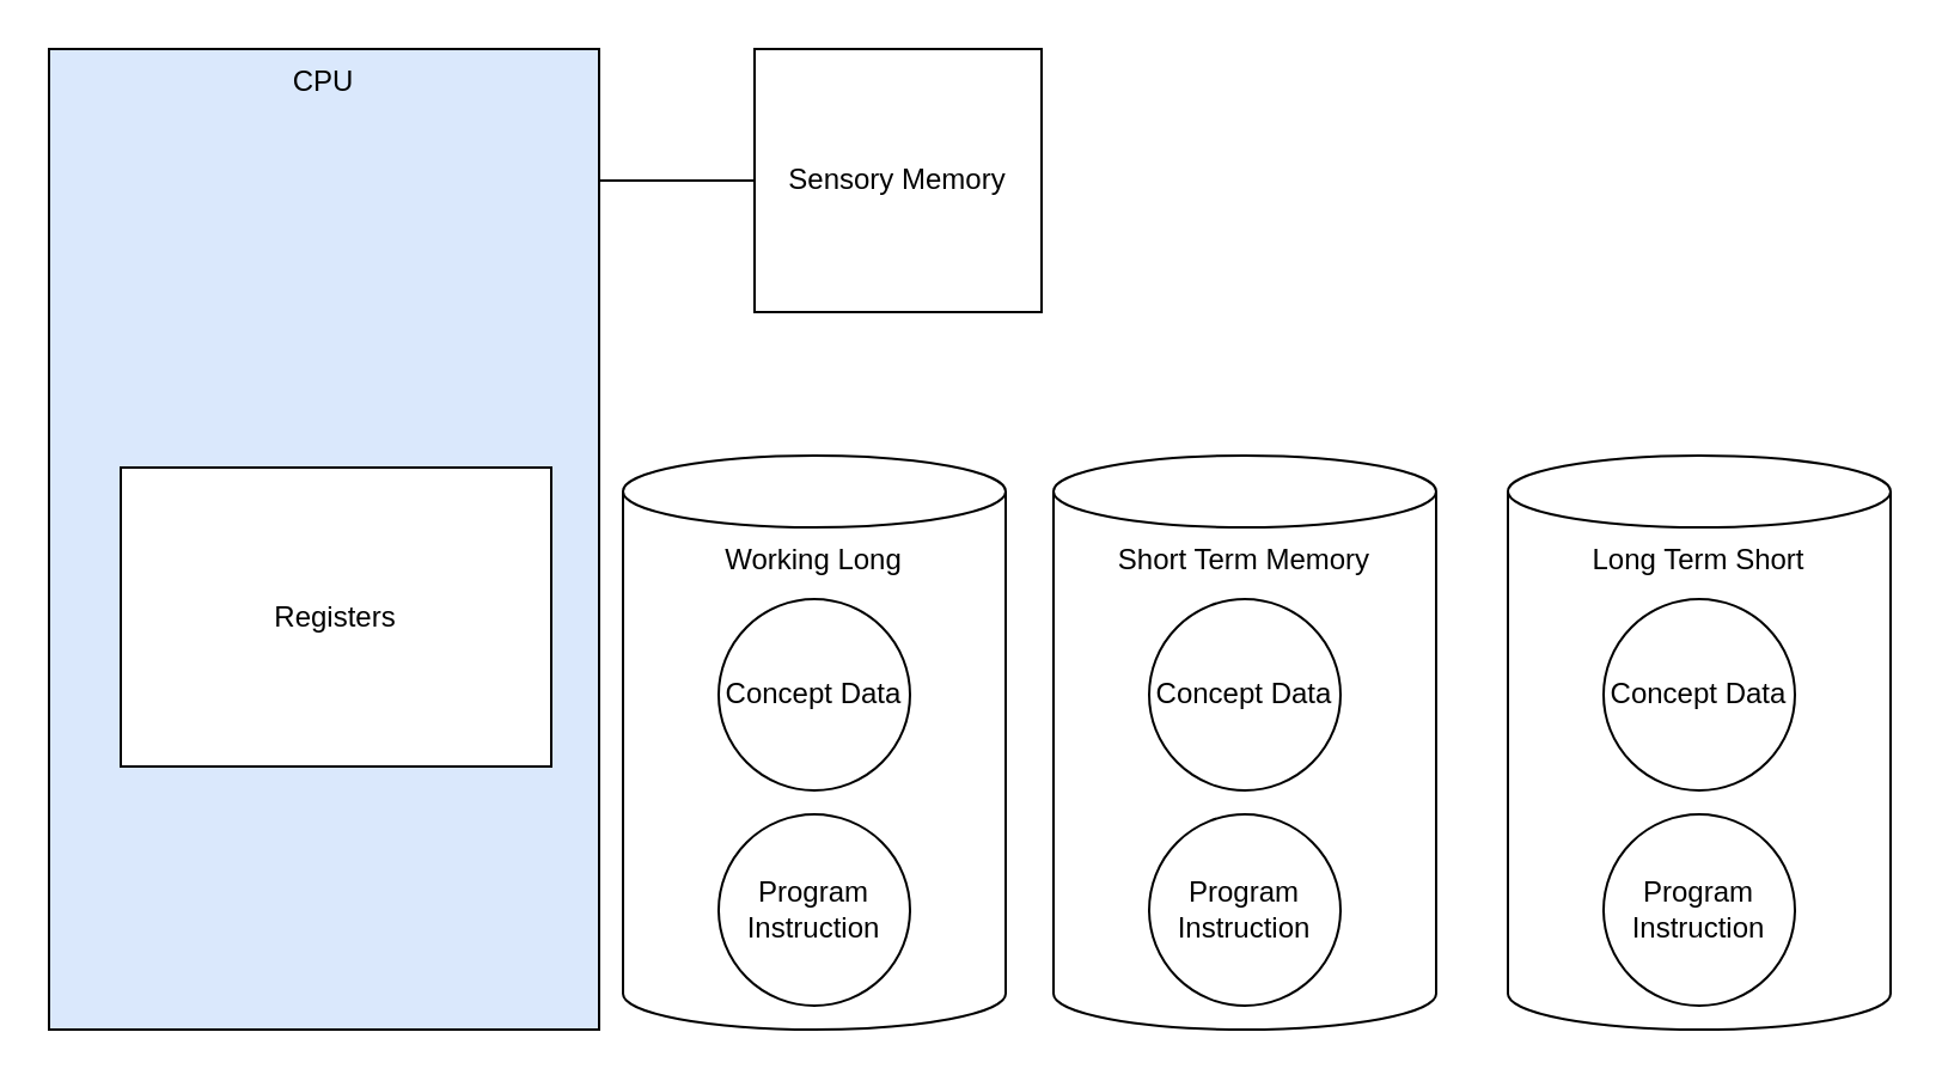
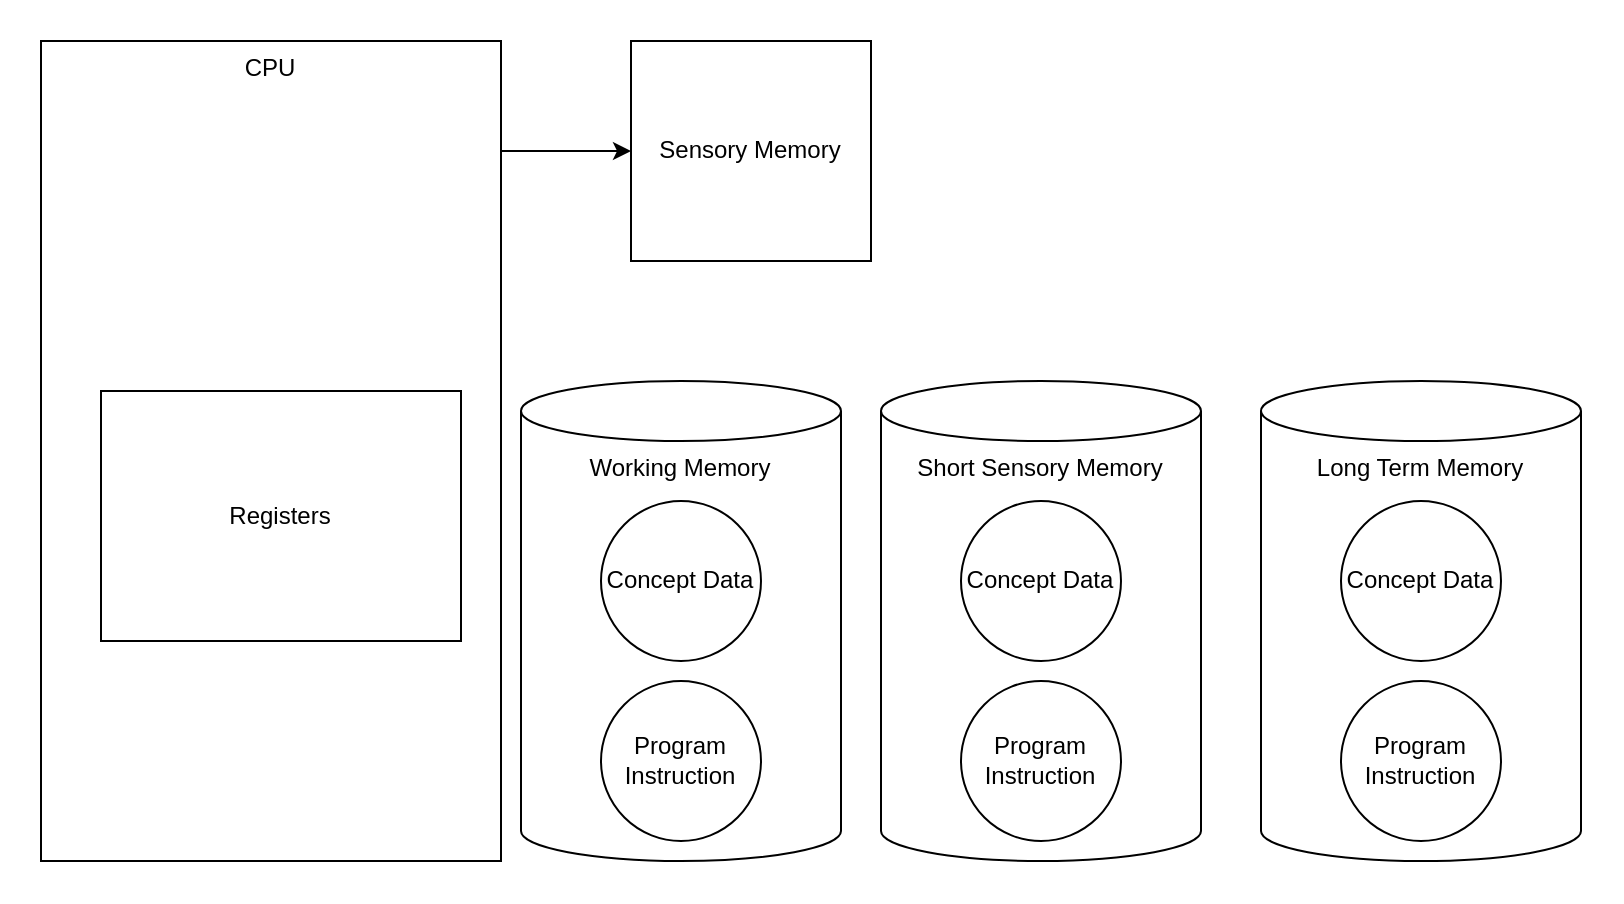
- <mxCell id="3" value="CPU" style="rounded=0;whiteSpace=wrap;html=1;verticalAlign=top;fillColor=#dae8fc;" vertex="1" parent="1"><mxGeometry x="20" y="20" width="230" height="410" as="geometry" /></mxCell>
+ <mxCell id="3" value="CPU" style="rounded=0;whiteSpace=wrap;html=1;verticalAlign=top;" vertex="1" parent="1"><mxGeometry x="20" y="20" width="230" height="410" as="geometry" /></mxCell>
- <mxCell id="2" style="edgeStyle=orthogonalEdgeStyle;rounded=0;orthogonalLoop=1;jettySize=auto;html=1;endArrow=none;" edge="1" parent="1" source="3" target="10"><mxGeometry relative="1" as="geometry"><Array as="points"><mxPoint x="310" y="75" /><mxPoint x="310" y="75" /></Array></mxGeometry></mxCell>
+ <mxCell id="2" style="edgeStyle=orthogonalEdgeStyle;rounded=0;orthogonalLoop=1;jettySize=auto;html=1;" edge="1" parent="1" source="3" target="10"><mxGeometry relative="1" as="geometry"><Array as="points"><mxPoint x="310" y="75" /><mxPoint x="310" y="75" /></Array></mxGeometry></mxCell>
- <mxCell id="11" value="Working Long" style="shape=cylinder3;whiteSpace=wrap;html=1;boundedLbl=1;backgroundOutline=1;size=15;verticalAlign=top;" vertex="1" parent="1"><mxGeometry x="260" y="190" width="160" height="240" as="geometry" /></mxCell>
+ <mxCell id="11" value="Working Memory" style="shape=cylinder3;whiteSpace=wrap;html=1;boundedLbl=1;backgroundOutline=1;size=15;verticalAlign=top;" vertex="1" parent="1"><mxGeometry x="260" y="190" width="160" height="240" as="geometry" /></mxCell>
- <mxCell id="5" value="Short Term Memory" style="shape=cylinder3;whiteSpace=wrap;html=1;boundedLbl=1;backgroundOutline=1;size=15;verticalAlign=top;" vertex="1" parent="1"><mxGeometry x="440" y="190" width="160" height="240" as="geometry" /></mxCell>
+ <mxCell id="5" value="Short Sensory Memory" style="shape=cylinder3;whiteSpace=wrap;html=1;boundedLbl=1;backgroundOutline=1;size=15;verticalAlign=top;" vertex="1" parent="1"><mxGeometry x="440" y="190" width="160" height="240" as="geometry" /></mxCell>
- <mxCell id="4" value="Long Term Short" style="shape=cylinder3;whiteSpace=wrap;html=1;boundedLbl=1;backgroundOutline=1;size=15;verticalAlign=top;" vertex="1" parent="1"><mxGeometry x="630" y="190" width="160" height="240" as="geometry" /></mxCell>
+ <mxCell id="4" value="Long Term Memory" style="shape=cylinder3;whiteSpace=wrap;html=1;boundedLbl=1;backgroundOutline=1;size=15;verticalAlign=top;" vertex="1" parent="1"><mxGeometry x="630" y="190" width="160" height="240" as="geometry" /></mxCell>
